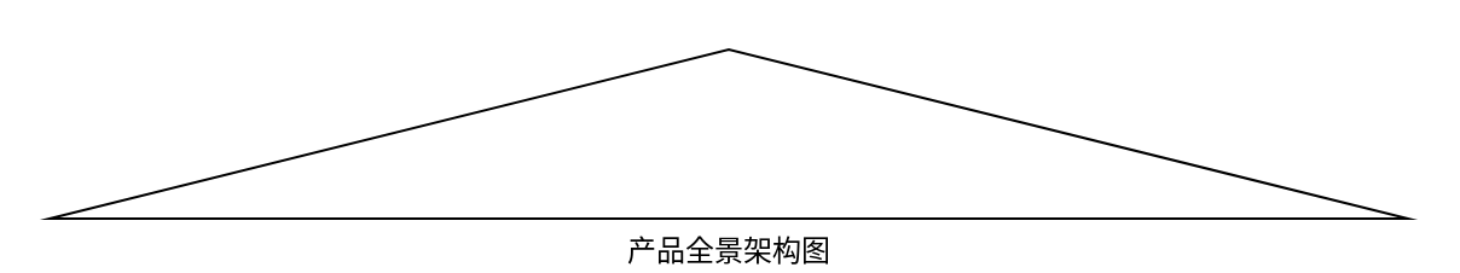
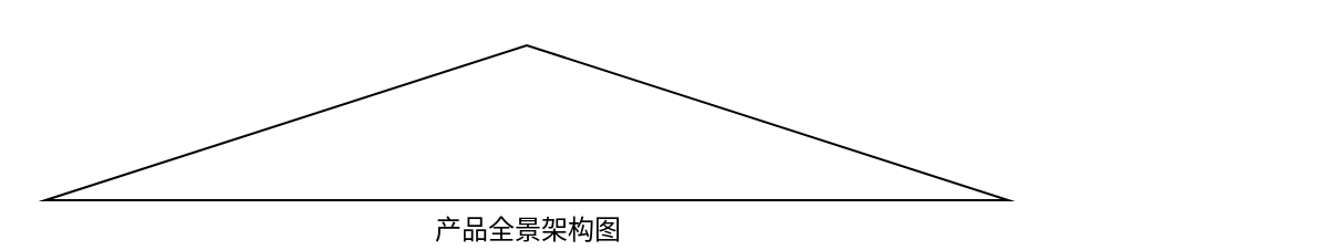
- <mxCell id="2" value="产品全景架构图" style="verticalLabelPosition=bottom;verticalAlign=top;html=1;shape=mxgraph.basic.acute_triangle;dx=0.5;" vertex="1" parent="1"><mxGeometry x="20" y="20" width="562" height="70" as="geometry" /></mxCell>
+ <mxCell id="2" value="产品全景架构图" style="verticalLabelPosition=bottom;verticalAlign=top;html=1;shape=mxgraph.basic.acute_triangle;dx=0.5;" vertex="1" parent="1"><mxGeometry x="20" y="20" width="435" height="70" as="geometry" /></mxCell>
